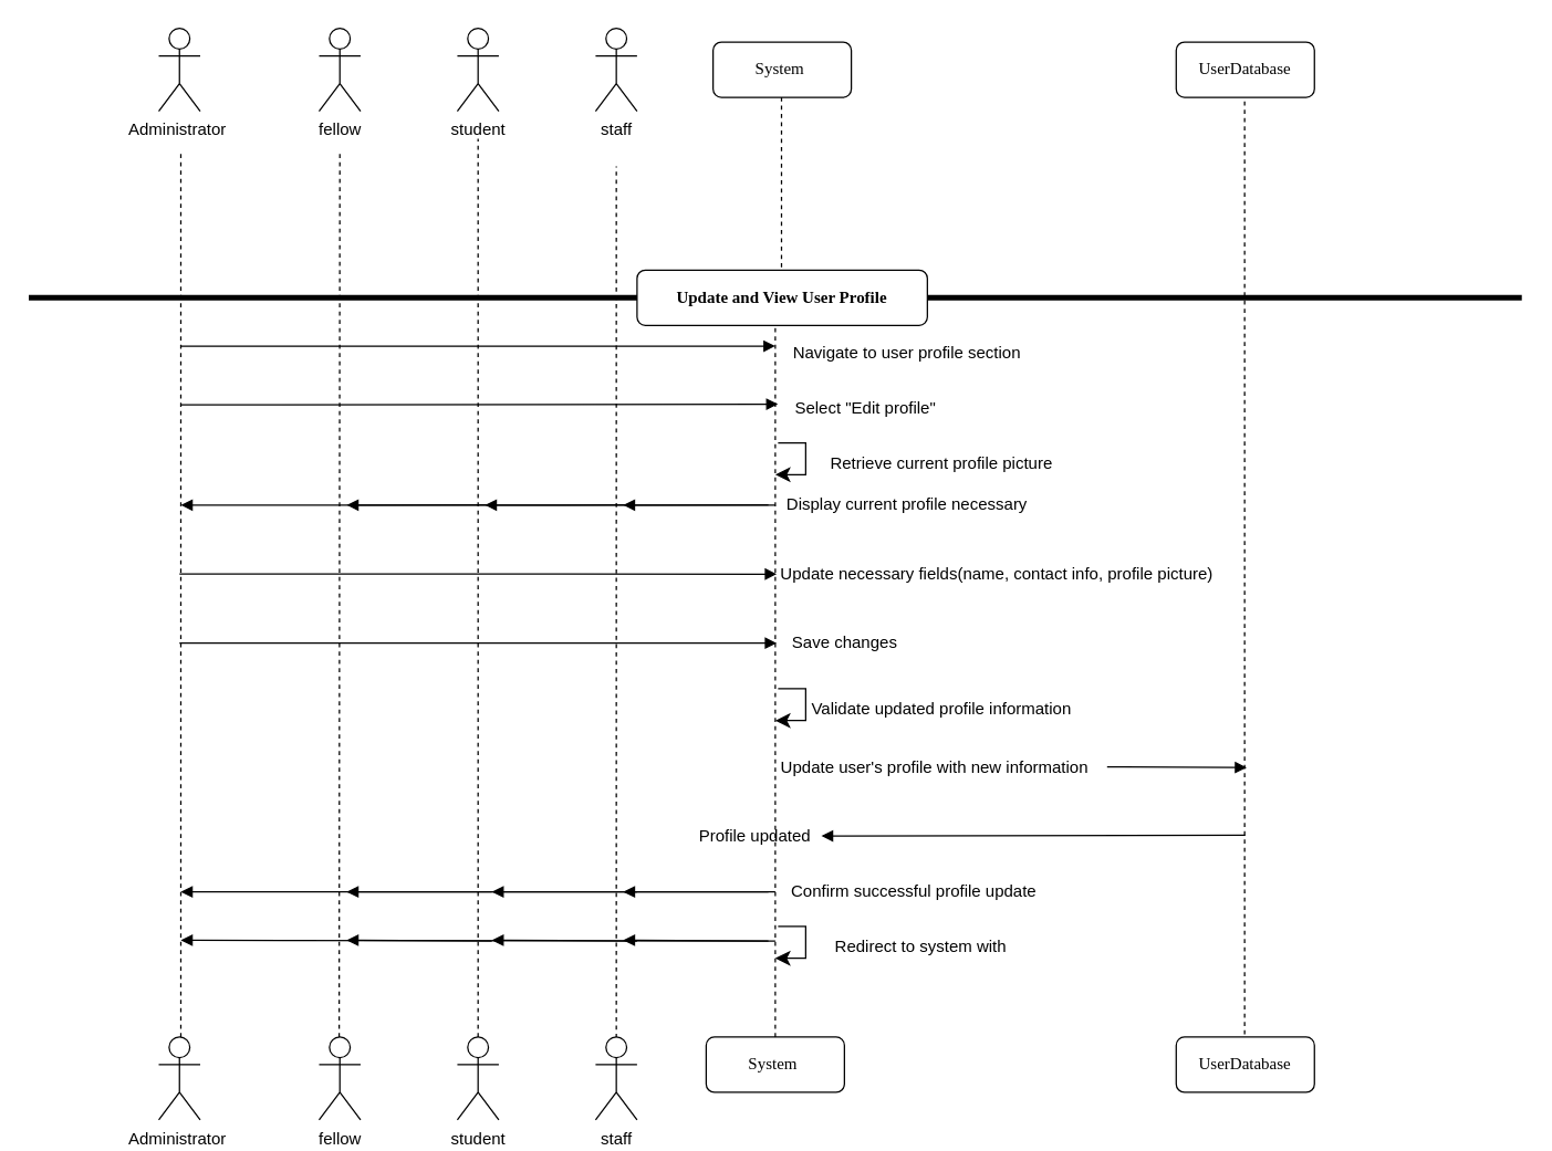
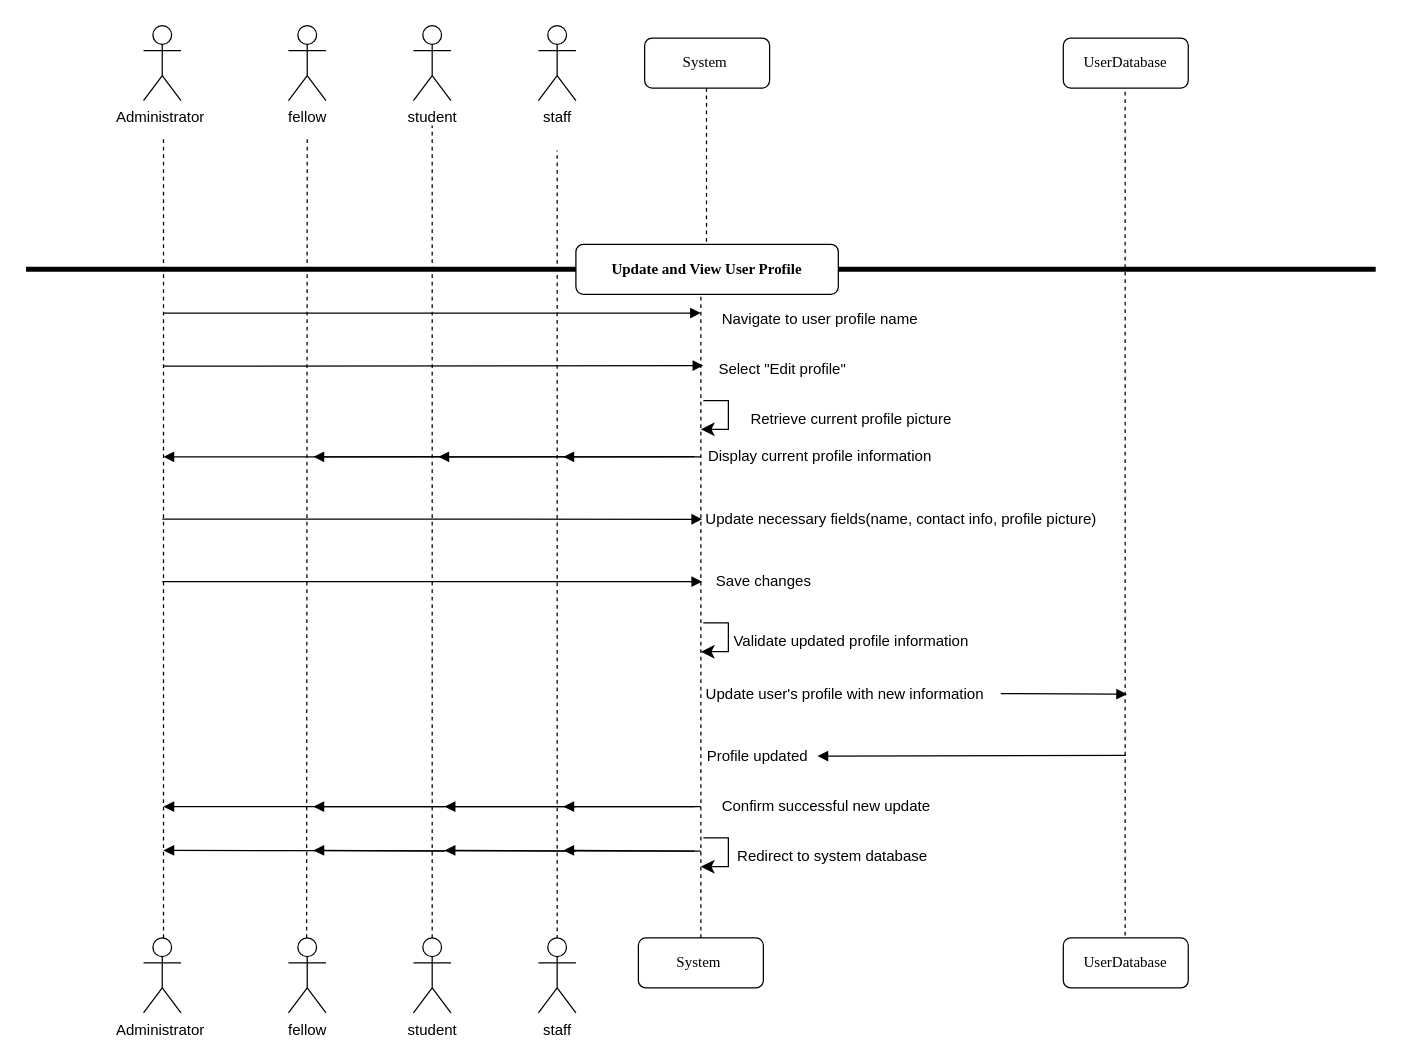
- <mxCell id="11" value="Navigate to user profile section" style="text;html=1;align=center;verticalAlign=middle;resizable=0;points=[];autosize=1;strokeColor=none;fillColor=none;" vertex="1" parent="1"><mxGeometry x="560" y="240" width="190" height="30" as="geometry" /></mxCell>
+ <mxCell id="11" value="Navigate to user profile name" style="text;html=1;align=center;verticalAlign=middle;resizable=0;points=[];autosize=1;strokeColor=none;fillColor=none;" vertex="1" parent="1"><mxGeometry x="560" y="240" width="190" height="30" as="geometry" /></mxCell>
- <mxCell id="14" value="Display current profile necessary" style="text;html=1;align=center;verticalAlign=middle;resizable=0;points=[];autosize=1;strokeColor=none;fillColor=none;" vertex="1" parent="1"><mxGeometry x="555" y="350" width="200" height="30" as="geometry" /></mxCell>
+ <mxCell id="14" value="Display current profile information" style="text;html=1;align=center;verticalAlign=middle;resizable=0;points=[];autosize=1;strokeColor=none;fillColor=none;" vertex="1" parent="1"><mxGeometry x="555" y="350" width="200" height="30" as="geometry" /></mxCell>
- <mxCell id="16" value="Profile updated" style="text;html=1;align=center;verticalAlign=middle;resizable=0;points=[];autosize=1;strokeColor=none;fillColor=none;" vertex="1" parent="1"><mxGeometry x="495" y="590" width="100" height="30" as="geometry" /></mxCell>
+ <mxCell id="16" value="Profile updated" style="text;html=1;align=center;verticalAlign=middle;resizable=0;points=[];autosize=1;strokeColor=none;fillColor=none;" vertex="1" parent="1"><mxGeometry x="555" y="590" width="100" height="30" as="geometry" /></mxCell>
- <mxCell id="18" value="Confirm successful profile update" style="text;html=1;align=center;verticalAlign=middle;resizable=0;points=[];autosize=1;strokeColor=none;fillColor=none;" vertex="1" parent="1"><mxGeometry x="560" y="630" width="200" height="30" as="geometry" /></mxCell>
+ <mxCell id="18" value="Confirm successful new update" style="text;html=1;align=center;verticalAlign=middle;resizable=0;points=[];autosize=1;strokeColor=none;fillColor=none;" vertex="1" parent="1"><mxGeometry x="560" y="630" width="200" height="30" as="geometry" /></mxCell>
- <mxCell id="17" value="Redirect to system with" style="text;html=1;align=center;verticalAlign=middle;resizable=0;points=[];autosize=1;strokeColor=none;fillColor=none;" vertex="1" parent="1"><mxGeometry x="575" y="670" width="180" height="30" as="geometry" /></mxCell>
+ <mxCell id="17" value="Redirect to system database" style="text;html=1;align=center;verticalAlign=middle;resizable=0;points=[];autosize=1;strokeColor=none;fillColor=none;" vertex="1" parent="1"><mxGeometry x="575" y="670" width="180" height="30" as="geometry" /></mxCell>
